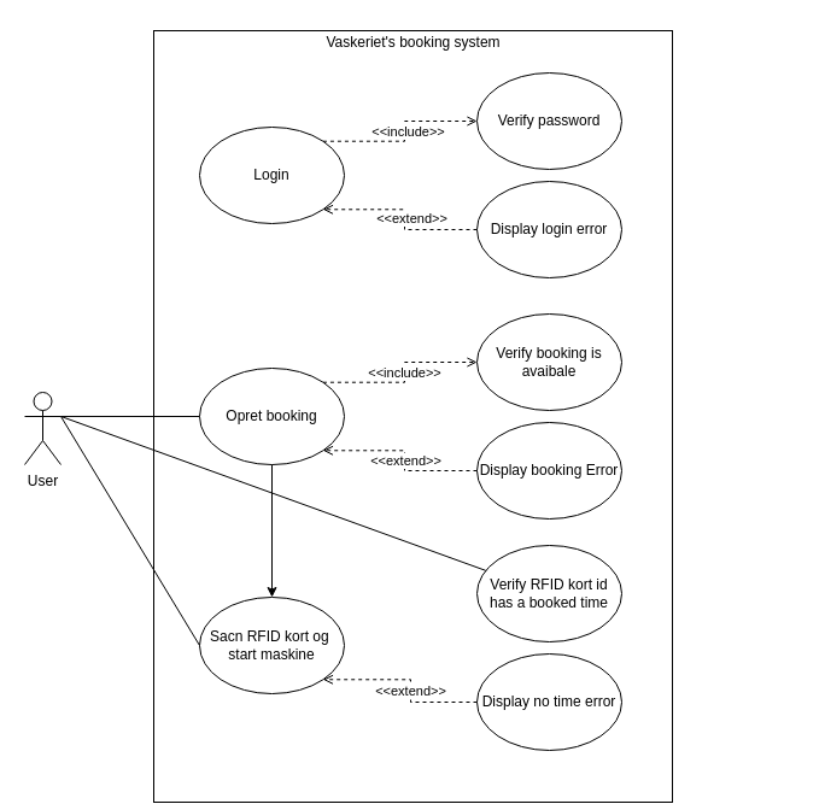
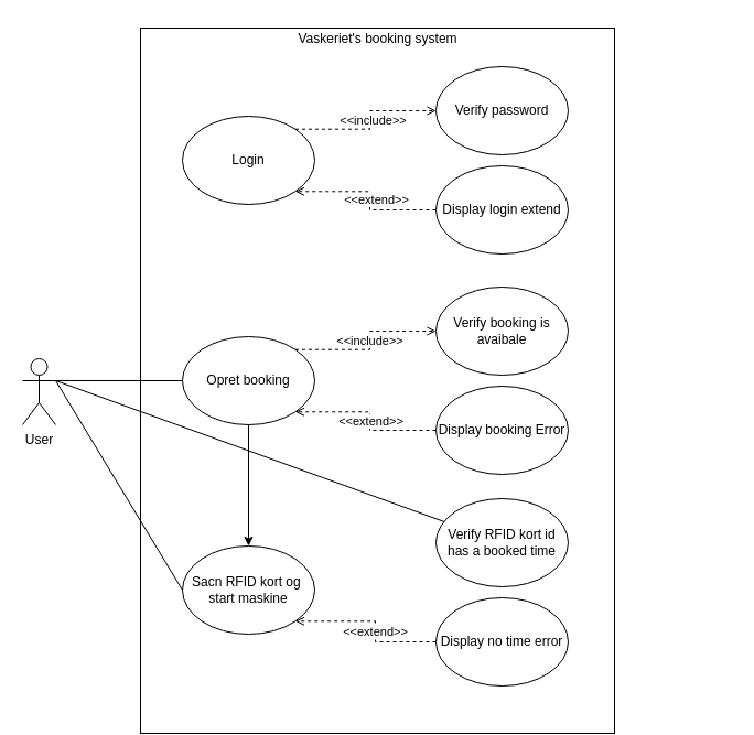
- <mxCell id="19" value="Display login error" style="ellipse;whiteSpace=wrap;html=1;fillColor=none;" parent="1" vertex="1"><mxGeometry x="395" y="150" width="120" height="80" as="geometry" /></mxCell>
+ <mxCell id="19" value="Display login extend" style="ellipse;whiteSpace=wrap;html=1;fillColor=none;" parent="1" vertex="1"><mxGeometry x="395" y="150" width="120" height="80" as="geometry" /></mxCell>
